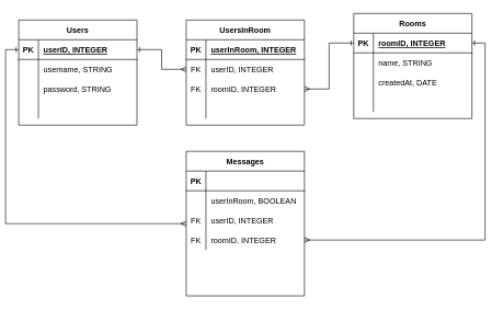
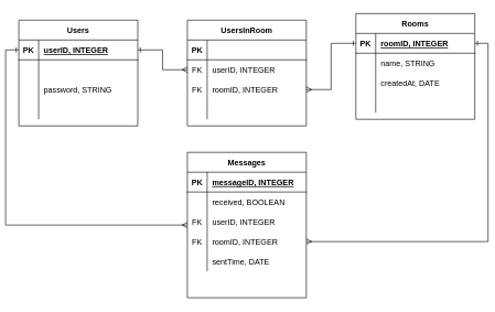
- <mxCell id="31" value="userInRoom, INTEGER" style="shape=partialRectangle;connectable=0;fillColor=none;top=0;left=0;bottom=0;right=0;align=left;spacingLeft=6;fontStyle=5;overflow=hidden;" vertex="1" parent="29"><mxGeometry x="30" width="150" height="30" as="geometry" /></mxCell>
- <mxCell id="8" value="username, STRING" style="shape=partialRectangle;connectable=0;fillColor=none;top=0;left=0;bottom=0;right=0;align=left;spacingLeft=6;overflow=hidden;" vertex="1" parent="6"><mxGeometry x="30" width="150" height="30" as="geometry" /></mxCell>
+ <mxCell id="46" value="messageID, INTEGER" style="shape=partialRectangle;connectable=0;fillColor=none;top=0;left=0;bottom=0;right=0;align=left;spacingLeft=6;fontStyle=5;overflow=hidden;" vertex="1" parent="44"><mxGeometry x="30" width="150" height="30" as="geometry" /></mxCell>
- <mxCell id="49" value="userInRoom, BOOLEAN" style="shape=partialRectangle;connectable=0;fillColor=none;top=0;left=0;bottom=0;right=0;align=left;spacingLeft=6;overflow=hidden;" vertex="1" parent="47"><mxGeometry x="30" width="150" height="30" as="geometry" /></mxCell>
+ <mxCell id="49" value="received, BOOLEAN" style="shape=partialRectangle;connectable=0;fillColor=none;top=0;left=0;bottom=0;right=0;align=left;spacingLeft=6;overflow=hidden;" vertex="1" parent="47"><mxGeometry x="30" width="150" height="30" as="geometry" /></mxCell>
+ <mxCell id="58" value="sentTime, DATE" style="shape=partialRectangle;connectable=0;fillColor=none;top=0;left=0;bottom=0;right=0;align=left;spacingLeft=6;overflow=hidden;" vertex="1" parent="56"><mxGeometry x="30" width="150" height="30" as="geometry" /></mxCell>
